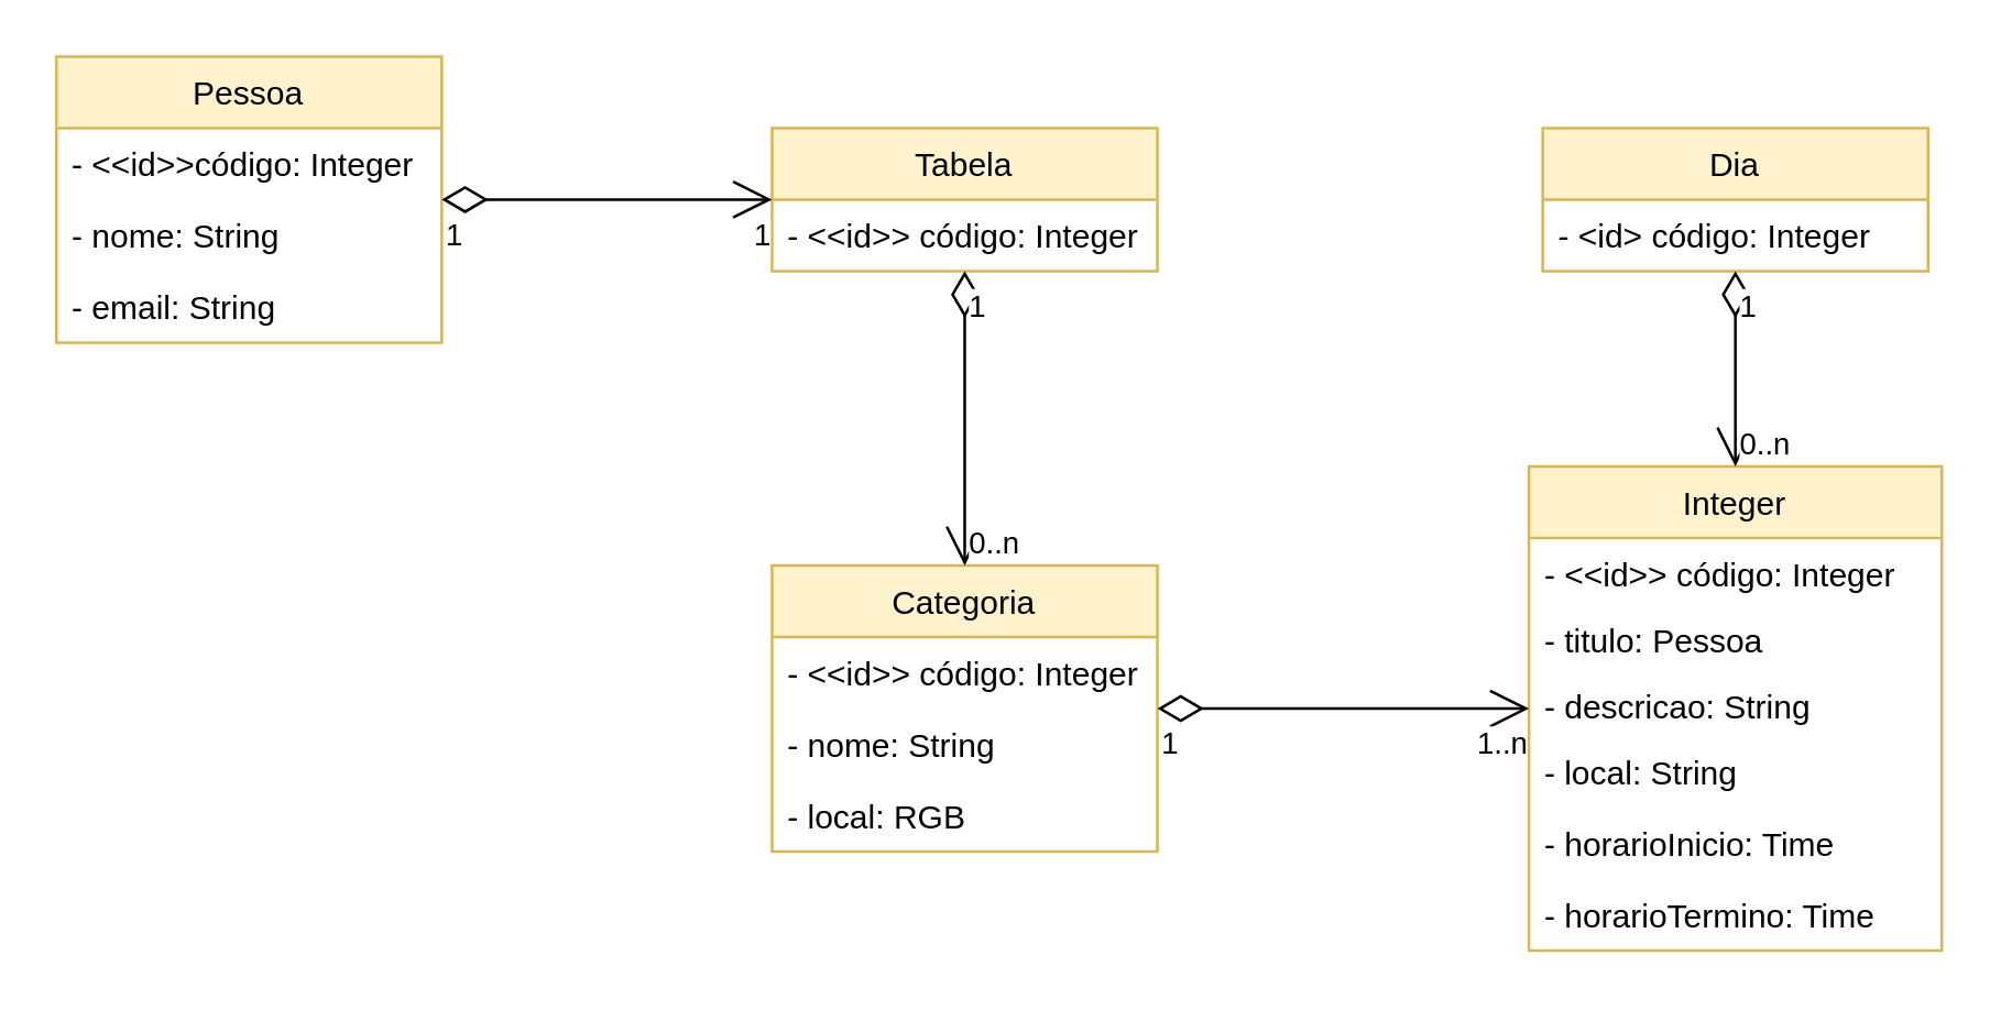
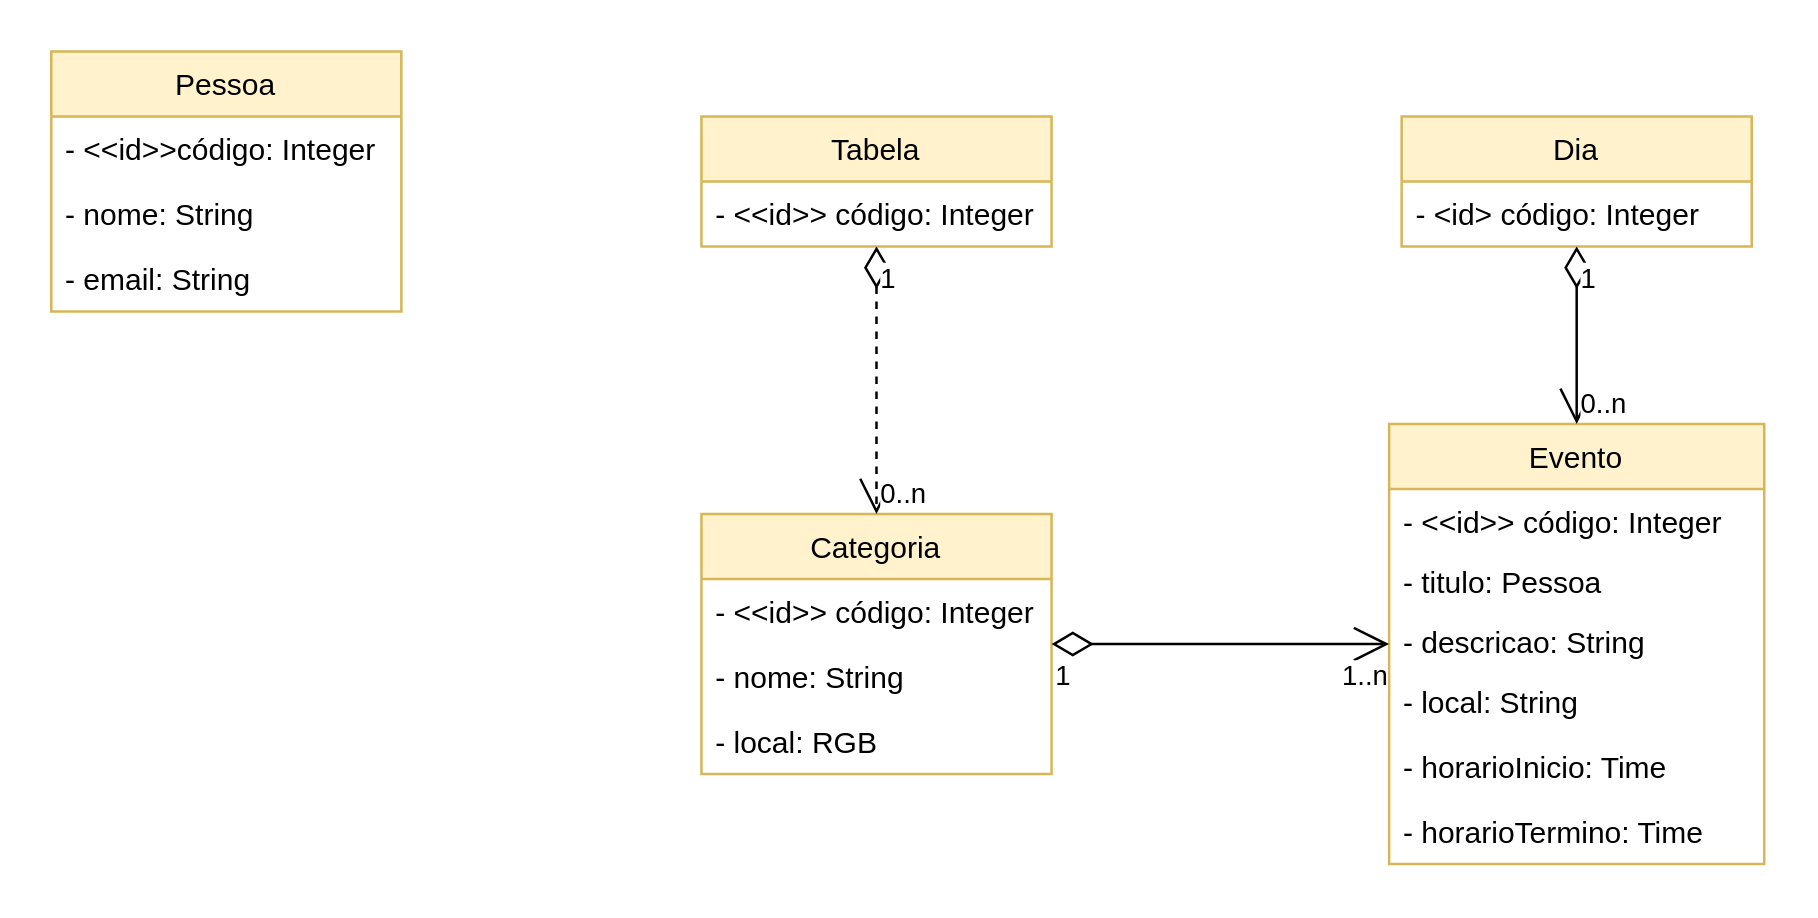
- <mxCell id="21" value="" style="endArrow=open;html=1;endSize=12;startArrow=diamondThin;startSize=14;startFill=0;edgeStyle=orthogonalEdgeStyle;" edge="1" parent="1" source="2" target="6"><mxGeometry relative="1" as="geometry"><mxPoint x="270" y="316" as="sourcePoint" /><mxPoint x="430" y="316" as="targetPoint" /></mxGeometry></mxCell>
- <mxCell id="22" value="1" style="edgeLabel;resizable=0;html=1;align=left;verticalAlign=top;" connectable="0" vertex="1" parent="21"><mxGeometry x="-1" relative="1" as="geometry" /></mxCell>
- <mxCell id="23" value="1" style="edgeLabel;resizable=0;html=1;align=right;verticalAlign=top;" connectable="0" vertex="1" parent="21"><mxGeometry x="1" relative="1" as="geometry" /></mxCell>
- <mxCell id="27" value="" style="endArrow=open;html=1;endSize=12;startArrow=diamondThin;startSize=14;startFill=0;edgeStyle=orthogonalEdgeStyle;" edge="1" parent="1" source="6" target="17"><mxGeometry relative="1" as="geometry"><mxPoint x="354" y="98" as="sourcePoint" /><mxPoint x="354" y="206" as="targetPoint" /></mxGeometry></mxCell>
+ <mxCell id="27" value="" style="endArrow=open;html=1;endSize=12;startArrow=diamondThin;startSize=14;startFill=0;edgeStyle=orthogonalEdgeStyle;dashed=1;" edge="1" parent="1" source="6" target="17"><mxGeometry relative="1" as="geometry"><mxPoint x="354" y="98" as="sourcePoint" /><mxPoint x="354" y="206" as="targetPoint" /></mxGeometry></mxCell>
- <mxCell id="10" value="Integer" style="swimlane;fontStyle=0;childLayout=stackLayout;horizontal=1;startSize=26;fillColor=#fff2cc;horizontalStack=0;resizeParent=1;resizeParentMax=0;resizeLast=0;collapsible=1;marginBottom=0;strokeColor=#d6b656;" vertex="1" parent="1"><mxGeometry x="555" y="169" width="150" height="176" as="geometry" /></mxCell>
+ <mxCell id="10" value="Evento" style="swimlane;fontStyle=0;childLayout=stackLayout;horizontal=1;startSize=26;fillColor=#fff2cc;horizontalStack=0;resizeParent=1;resizeParentMax=0;resizeLast=0;collapsible=1;marginBottom=0;strokeColor=#d6b656;" vertex="1" parent="1"><mxGeometry x="555" y="169" width="150" height="176" as="geometry" /></mxCell>
